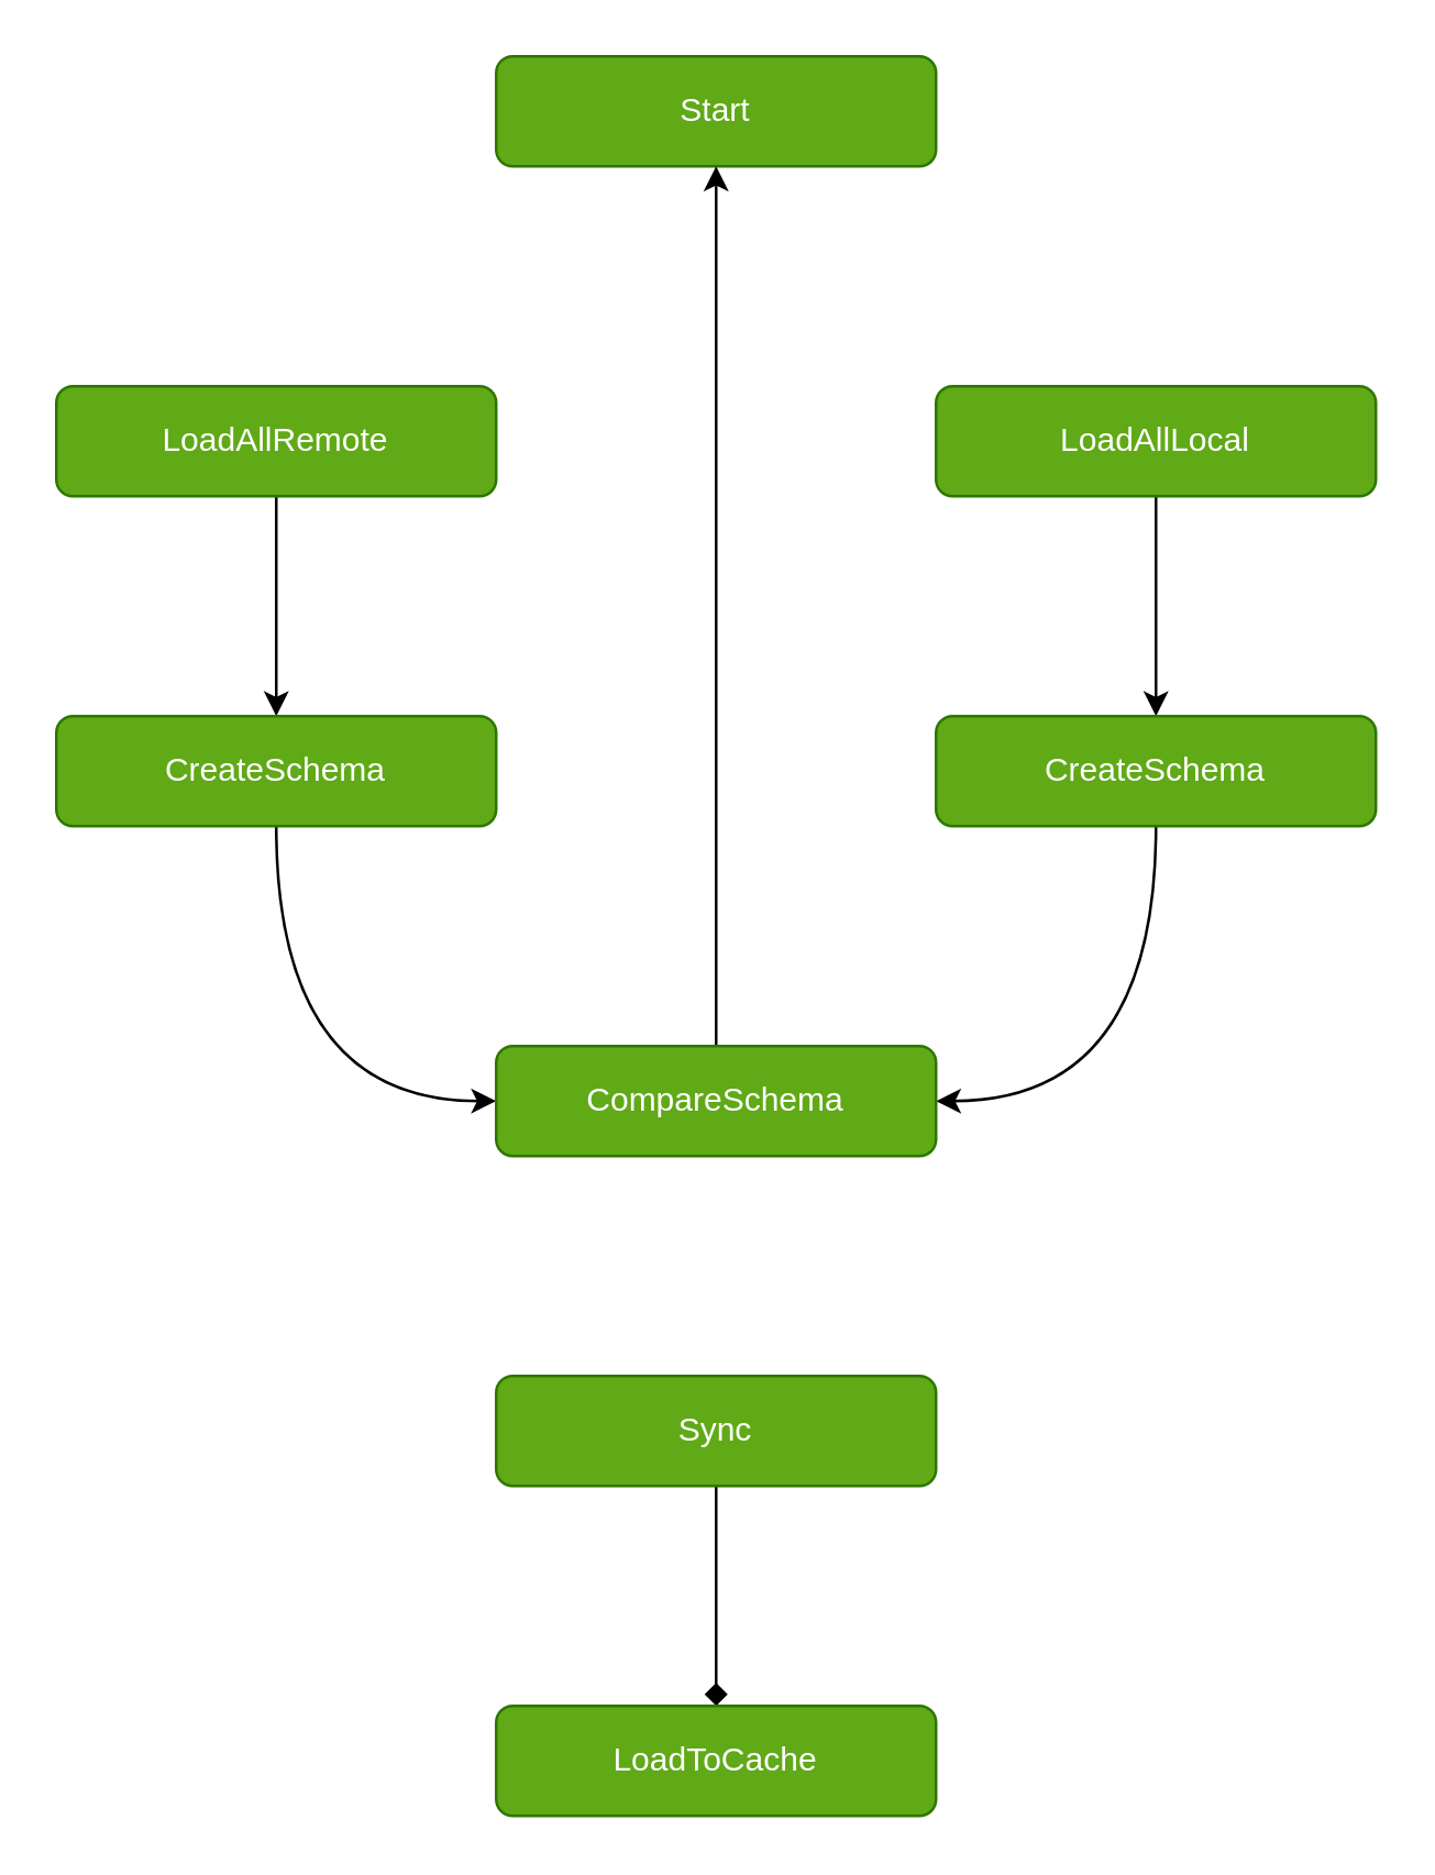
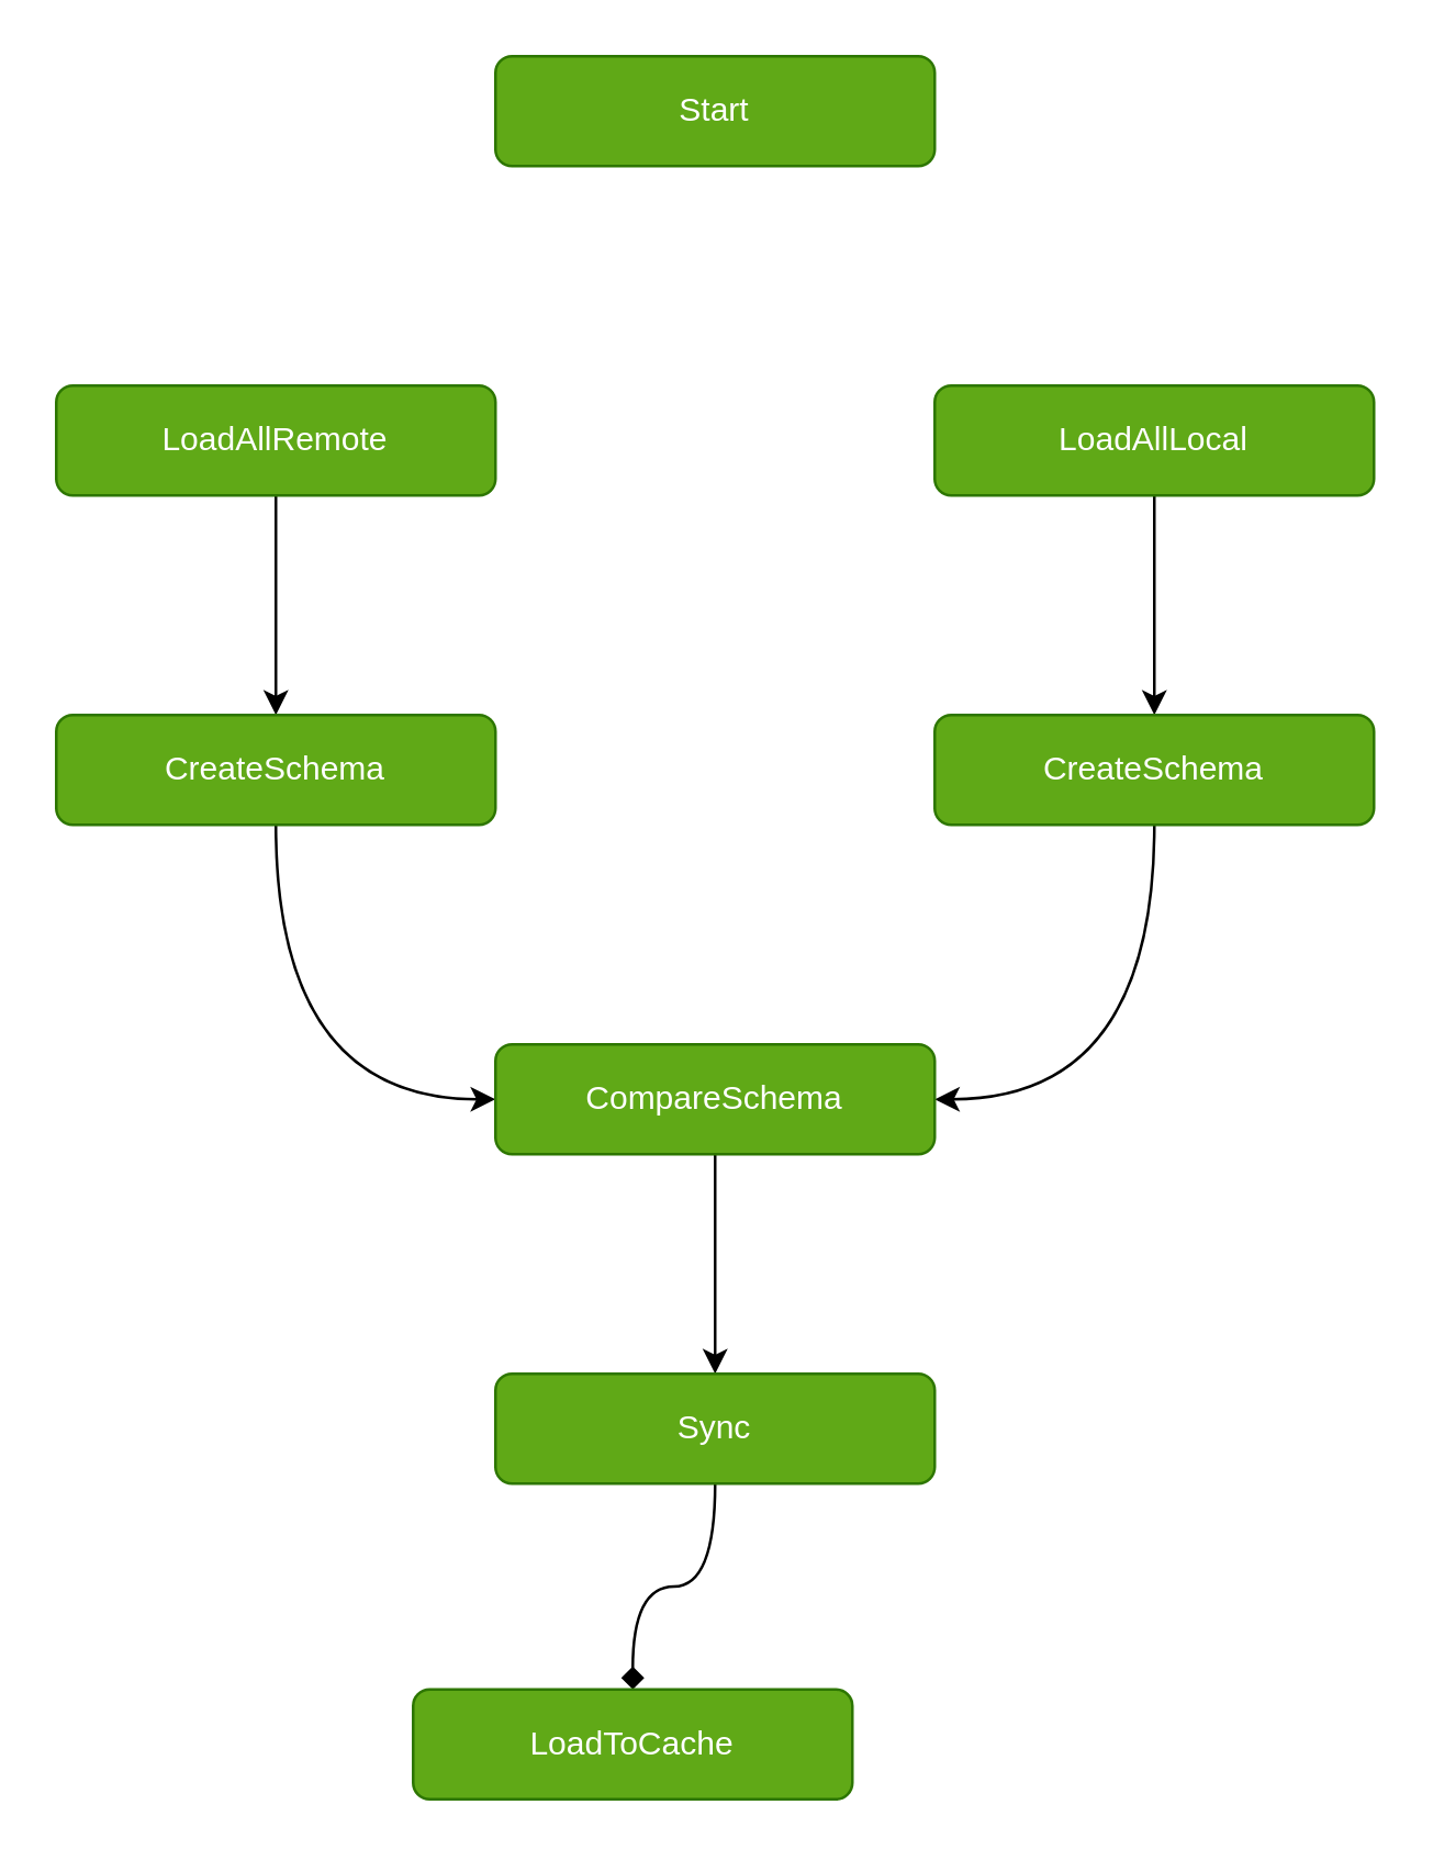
- <mxCell id="11" style="edgeStyle=orthogonalEdgeStyle;curved=1;orthogonalLoop=1;jettySize=auto;html=1;" edge="1" parent="1" source="12" target="2"><mxGeometry relative="1" as="geometry" /></mxCell>
+ <mxCell id="11" style="edgeStyle=orthogonalEdgeStyle;curved=1;orthogonalLoop=1;jettySize=auto;html=1;" edge="1" parent="1" source="12" target="14"><mxGeometry relative="1" as="geometry" /></mxCell>
- <mxCell id="15" value="LoadToCache" style="rounded=1;whiteSpace=wrap;html=1;fillColor=#60a917;fontColor=#ffffff;strokeColor=#2D7600;" vertex="1" parent="1"><mxGeometry x="180" y="620" width="160" height="40" as="geometry" /></mxCell>
+ <mxCell id="15" value="LoadToCache" style="rounded=1;whiteSpace=wrap;html=1;fillColor=#60a917;fontColor=#ffffff;strokeColor=#2D7600;" vertex="1" parent="1"><mxGeometry x="150" y="615" width="160" height="40" as="geometry" /></mxCell>
